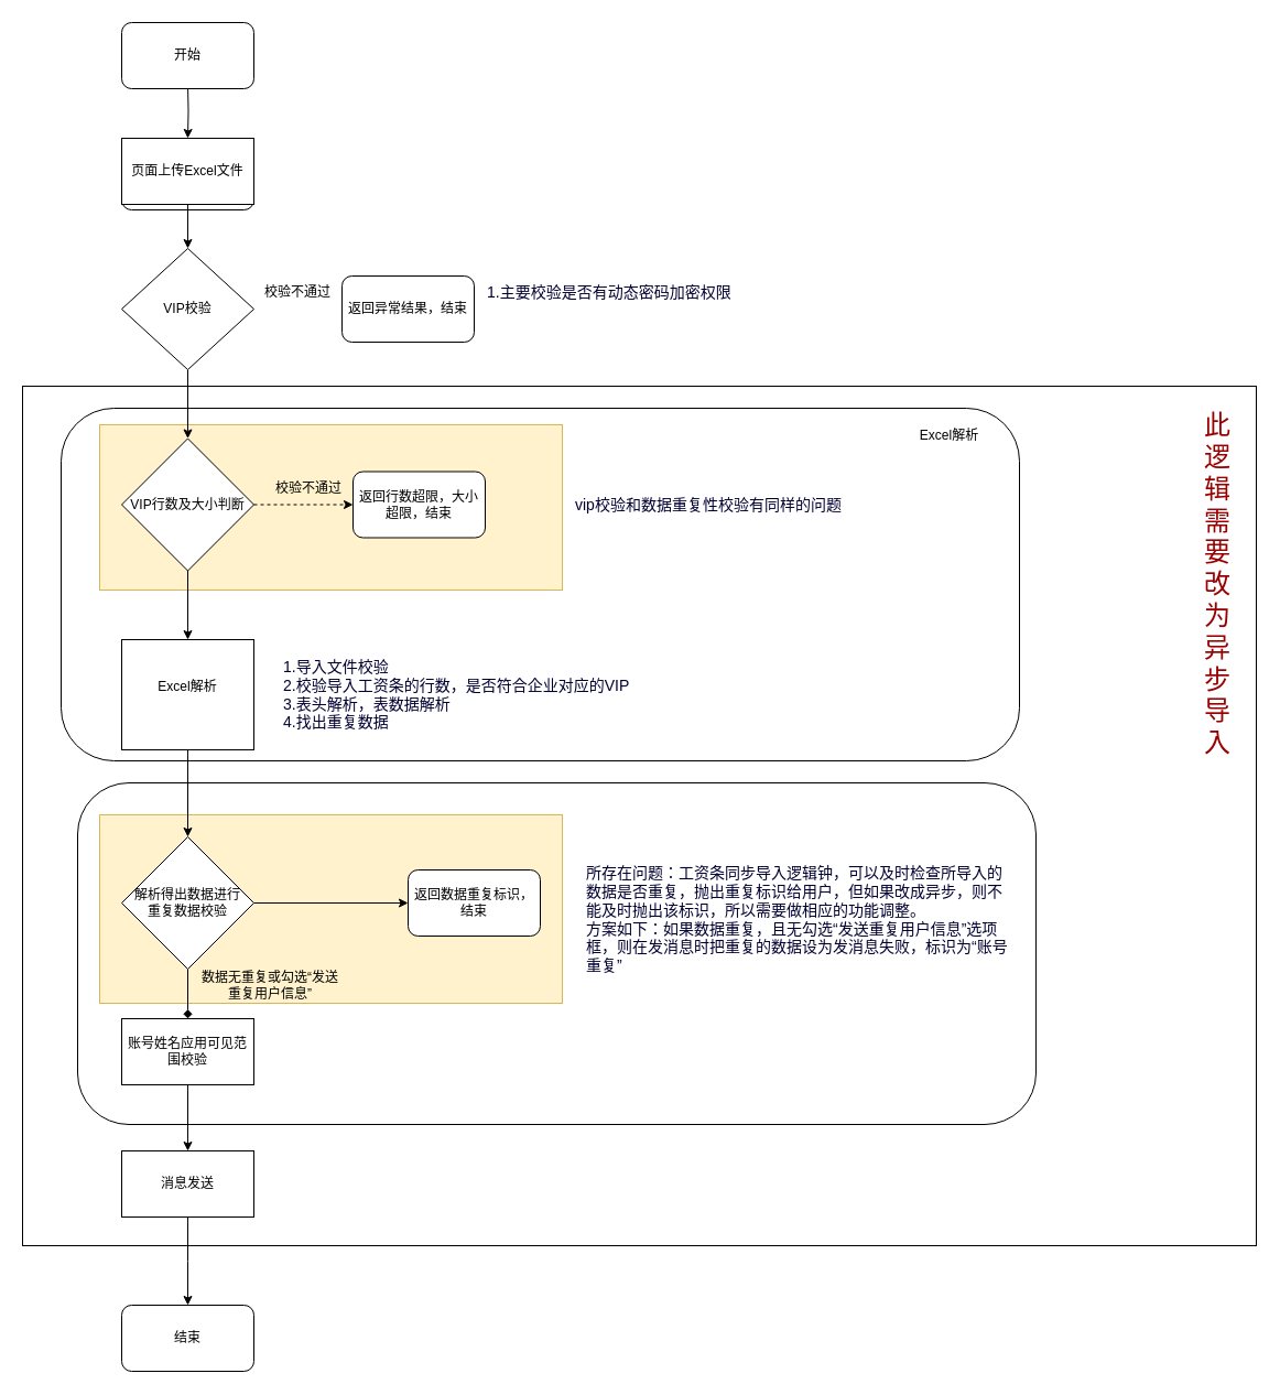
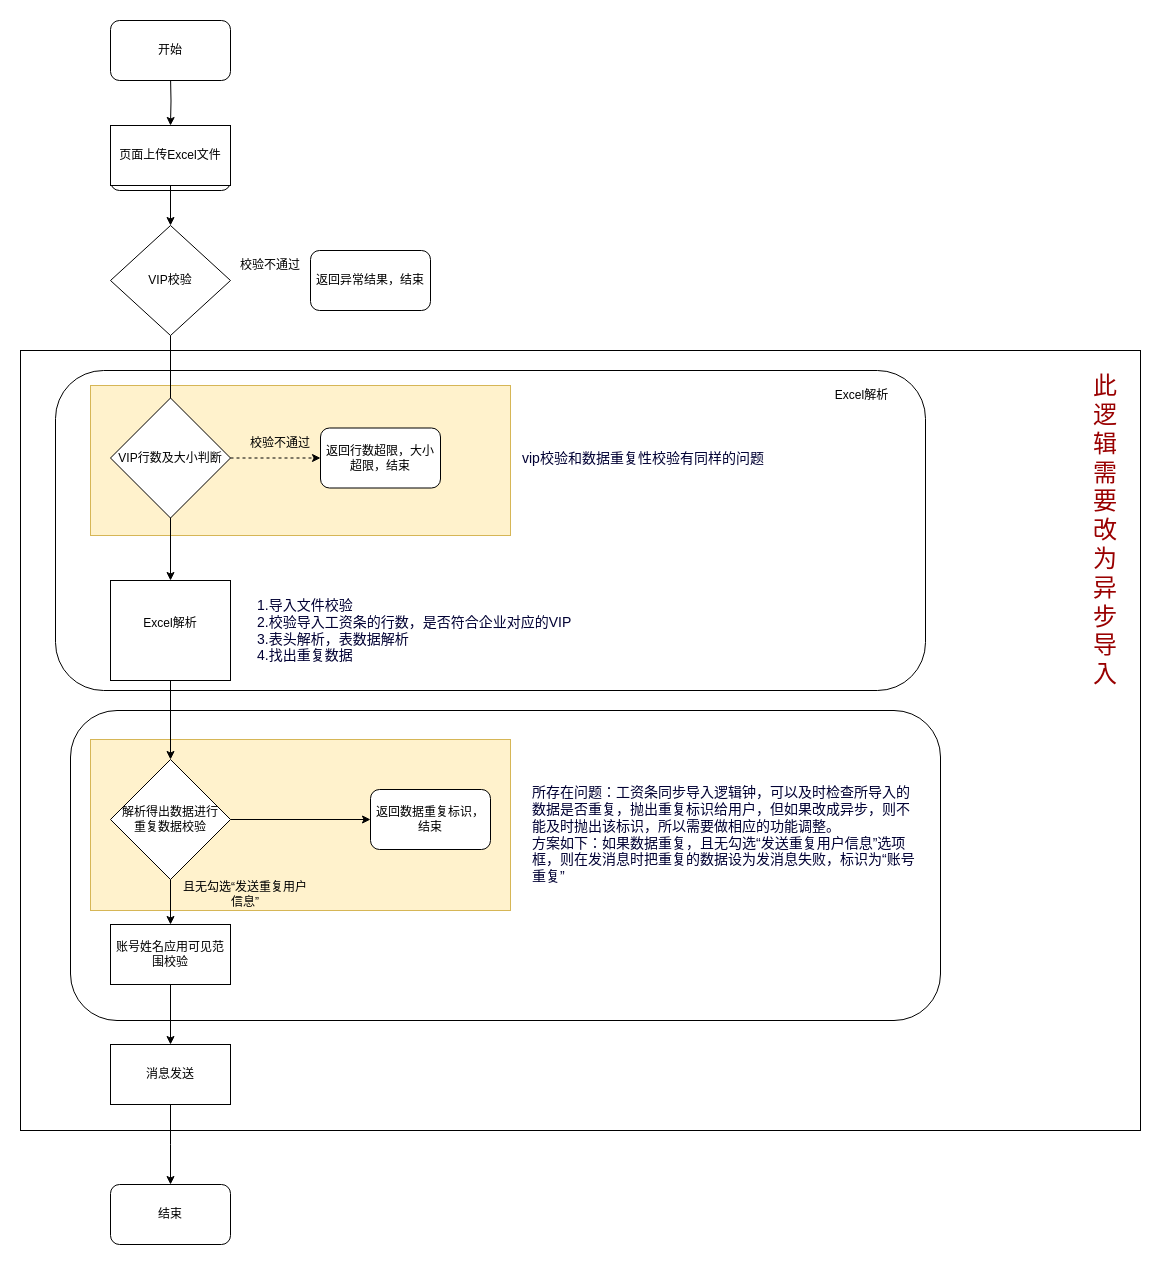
- <mxCell id="32" value="&lt;div style=&quot;text-align: left ; font-size: 14px&quot;&gt;&lt;font color=&quot;#000033&quot;&gt;1.主要校验是否有动态密码加密权限&lt;/font&gt;&lt;/div&gt;" style="text;html=1;strokeColor=none;fillColor=none;align=left;verticalAlign=middle;whiteSpace=wrap;rounded=0;fontSize=24;fontColor=#990000;" vertex="1" parent="1"><mxGeometry x="440" y="257.5" width="390" height="15" as="geometry" /></mxCell>
- <mxCell id="11" value="" style="edgeStyle=orthogonalEdgeStyle;rounded=0;orthogonalLoop=1;jettySize=auto;html=1;entryX=0.5;entryY=0;entryDx=0;entryDy=0;" parent="1" source="12" edge="1" target="28"><mxGeometry relative="1" as="geometry"><mxPoint x="170" y="365" as="targetPoint" /></mxGeometry></mxCell>
+ <mxCell id="11" value="" style="edgeStyle=orthogonalEdgeStyle;rounded=0;orthogonalLoop=1;jettySize=auto;html=1;entryX=0.5;entryY=0;entryDx=0;entryDy=0;endArrow=none;" parent="1" source="12" edge="1" target="28"><mxGeometry relative="1" as="geometry"><mxPoint x="170" y="365" as="targetPoint" /></mxGeometry></mxCell>
- <mxCell id="23" value="数据无重复或勾选“发送重复用户信息”" style="text;html=1;strokeColor=none;fillColor=none;align=center;verticalAlign=middle;whiteSpace=wrap;rounded=0;" parent="1" vertex="1"><mxGeometry x="180" y="884" width="130" height="20" as="geometry" /></mxCell>
+ <mxCell id="23" value="且无勾选“发送重复用户信息”" style="text;html=1;strokeColor=none;fillColor=none;align=center;verticalAlign=middle;whiteSpace=wrap;rounded=0;" parent="1" vertex="1"><mxGeometry x="180" y="884" width="130" height="20" as="geometry" /></mxCell>
- <mxCell id="18" value="" style="edgeStyle=orthogonalEdgeStyle;rounded=0;orthogonalLoop=1;jettySize=auto;html=1;entryX=0.5;entryY=0;entryDx=0;entryDy=0;endArrow=diamond;" parent="1" source="19" target="35" edge="1"><mxGeometry relative="1" as="geometry"><mxPoint x="170" y="930" as="targetPoint" /></mxGeometry></mxCell>
+ <mxCell id="18" value="" style="edgeStyle=orthogonalEdgeStyle;rounded=0;orthogonalLoop=1;jettySize=auto;html=1;entryX=0.5;entryY=0;entryDx=0;entryDy=0;" parent="1" source="19" target="35" edge="1"><mxGeometry relative="1" as="geometry"><mxPoint x="170" y="930" as="targetPoint" /></mxGeometry></mxCell>
